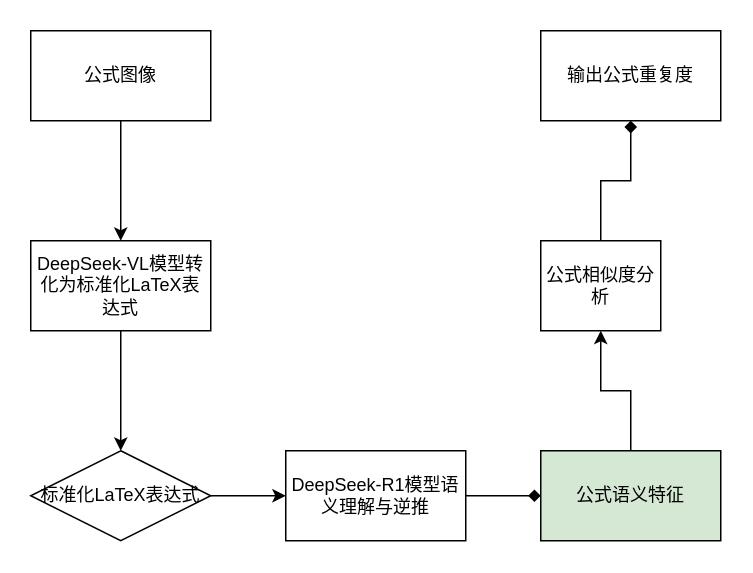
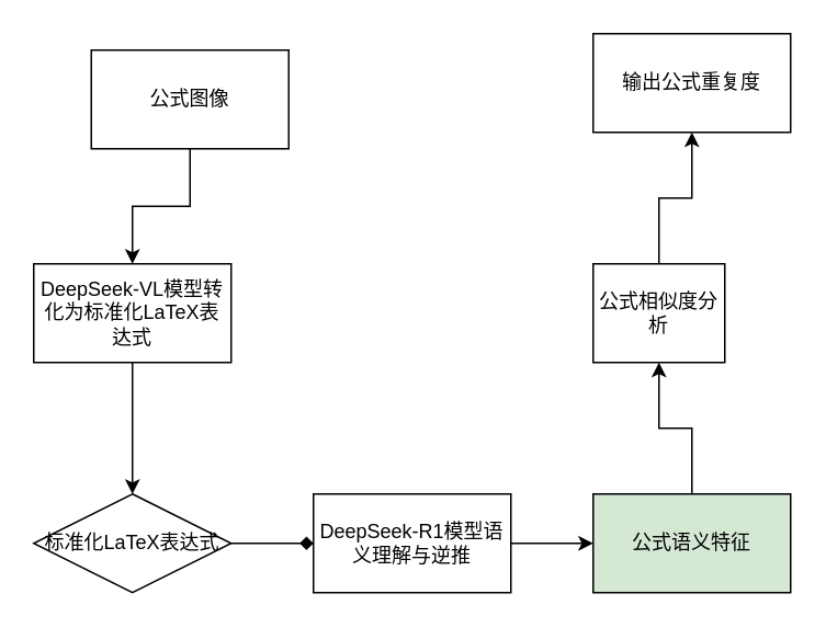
- <mxCell id="3" value="公式图像" style="rounded=0;whiteSpace=wrap;html=1;" vertex="1" parent="1"><mxGeometry x="20" y="20" width="120" height="60" as="geometry" /></mxCell>
+ <mxCell id="3" value="公式图像" style="rounded=0;whiteSpace=wrap;html=1;" vertex="1" parent="1"><mxGeometry x="55" y="30" width="120" height="60" as="geometry" /></mxCell>
- <mxCell id="12" value="" style="edgeStyle=orthogonalEdgeStyle;rounded=0;orthogonalLoop=1;jettySize=auto;html=1;endArrow=diamond;" edge="1" parent="1" source="13" target="14"><mxGeometry relative="1" as="geometry" /></mxCell>
+ <mxCell id="12" value="" style="edgeStyle=orthogonalEdgeStyle;rounded=0;orthogonalLoop=1;jettySize=auto;html=1;" edge="1" parent="1" source="13" target="14"><mxGeometry relative="1" as="geometry" /></mxCell>
- <mxCell id="6" value="" style="edgeStyle=orthogonalEdgeStyle;rounded=0;orthogonalLoop=1;jettySize=auto;html=1;" edge="1" parent="1" source="7" target="9"><mxGeometry relative="1" as="geometry" /></mxCell>
+ <mxCell id="6" value="" style="edgeStyle=orthogonalEdgeStyle;rounded=0;orthogonalLoop=1;jettySize=auto;html=1;endArrow=diamond;" edge="1" parent="1" source="7" target="9"><mxGeometry relative="1" as="geometry" /></mxCell>
- <mxCell id="8" value="" style="edgeStyle=orthogonalEdgeStyle;rounded=0;orthogonalLoop=1;jettySize=auto;html=1;endArrow=diamond;" edge="1" parent="1" source="9" target="11"><mxGeometry relative="1" as="geometry" /></mxCell>
+ <mxCell id="8" value="" style="edgeStyle=orthogonalEdgeStyle;rounded=0;orthogonalLoop=1;jettySize=auto;html=1;" edge="1" parent="1" source="9" target="11"><mxGeometry relative="1" as="geometry" /></mxCell>
